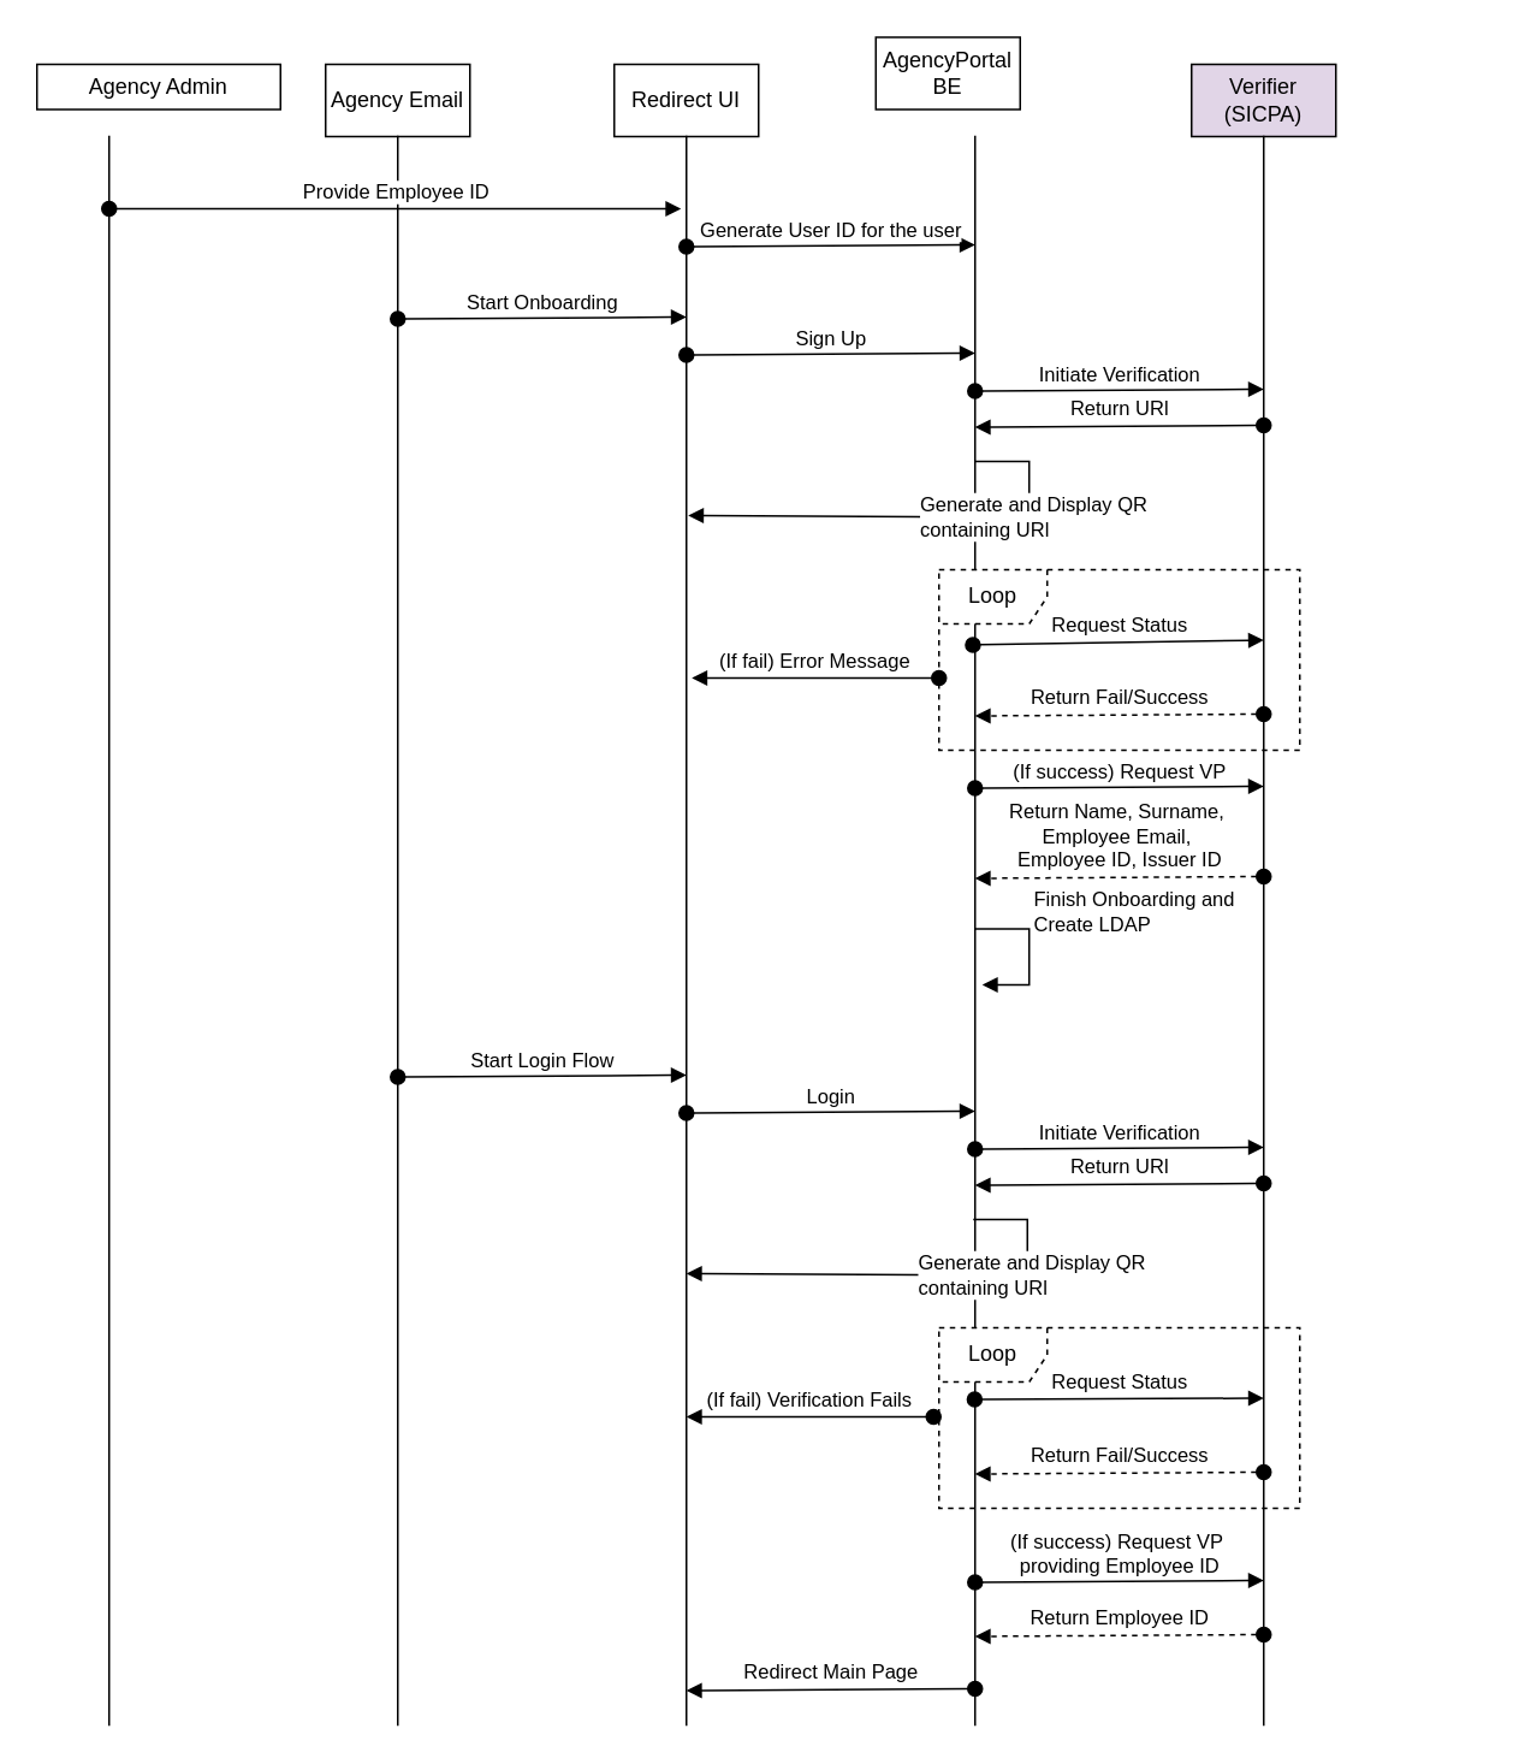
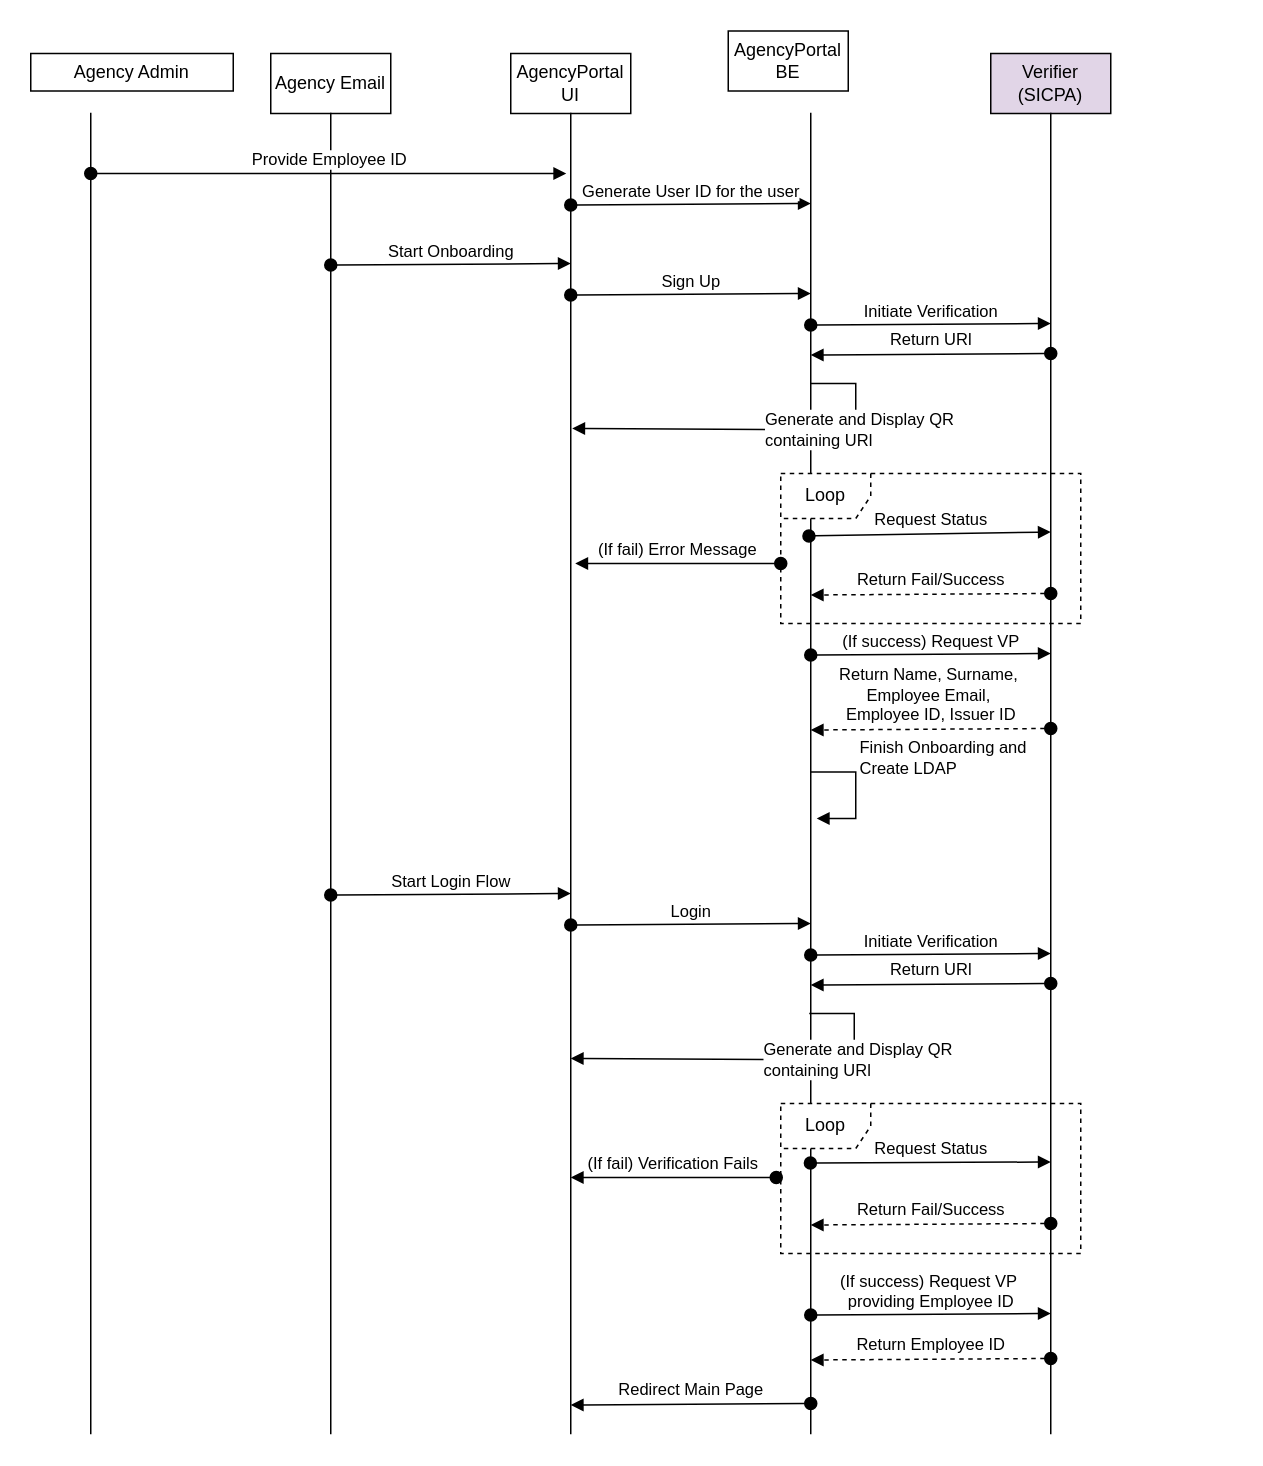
- <mxCell id="3" value="Redirect UI" style="html=1;whiteSpace=wrap;" vertex="1" parent="1"><mxGeometry x="340" y="35" width="80" height="40" as="geometry" /></mxCell>
+ <mxCell id="3" value="AgencyPortal UI" style="html=1;whiteSpace=wrap;" vertex="1" parent="1"><mxGeometry x="340" y="35" width="80" height="40" as="geometry" /></mxCell>
